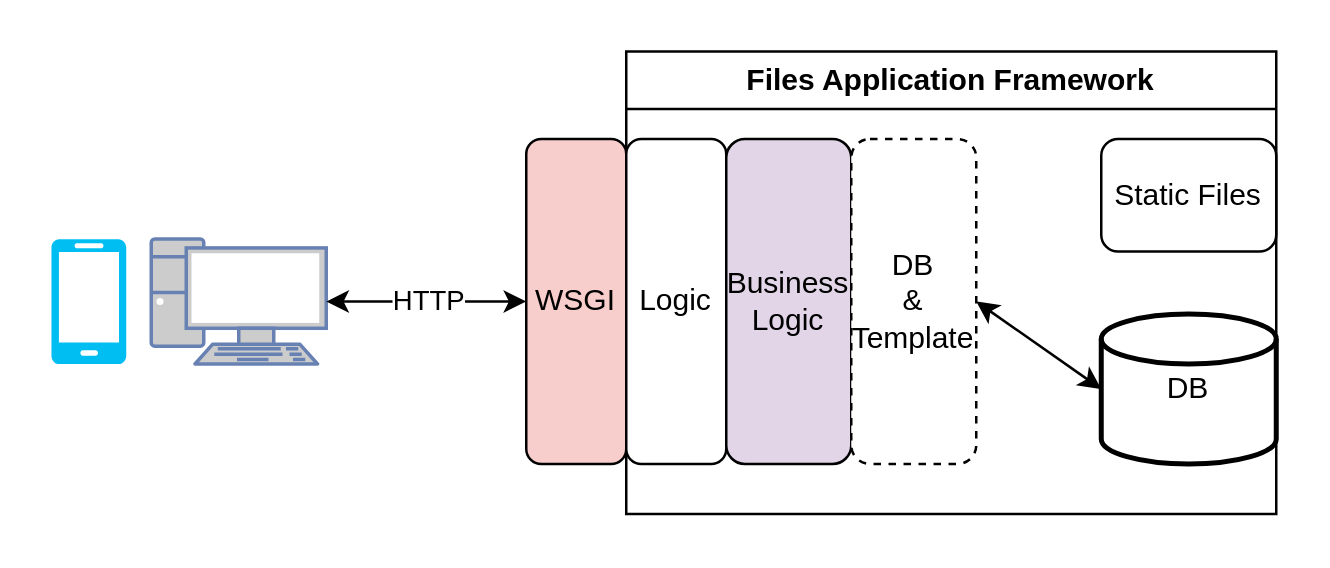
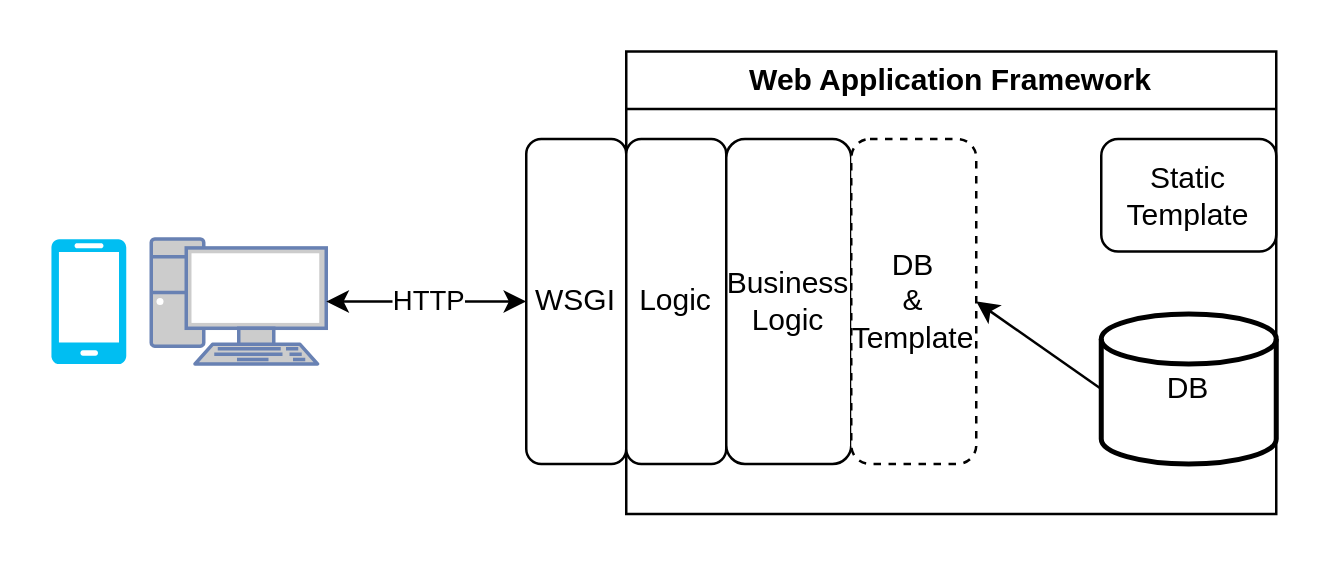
- <mxCell id="7" value="Files Application Framework" style="swimlane;whiteSpace=wrap;html=1;" vertex="1" parent="1"><mxGeometry x="250" y="20" width="260" height="185" as="geometry"><mxRectangle x="320" y="85" width="200" height="30" as="alternateBounds" /></mxGeometry></mxCell>
+ <mxCell id="7" value="Web Application Framework" style="swimlane;whiteSpace=wrap;html=1;" vertex="1" parent="1"><mxGeometry x="250" y="20" width="260" height="185" as="geometry"><mxRectangle x="320" y="85" width="200" height="30" as="alternateBounds" /></mxGeometry></mxCell>
- <mxCell id="12" value="Static Files" style="rounded=1;whiteSpace=wrap;html=1;" vertex="1" parent="7"><mxGeometry x="190" y="35" width="70" height="45" as="geometry" /></mxCell>
+ <mxCell id="12" value="Static Template" style="rounded=1;whiteSpace=wrap;html=1;" vertex="1" parent="7"><mxGeometry x="190" y="35" width="70" height="45" as="geometry" /></mxCell>
- <mxCell id="4" value="WSGI" style="rounded=1;whiteSpace=wrap;html=1;fillColor=#f8cecc;" vertex="1" parent="1"><mxGeometry x="210" y="55" width="40" height="130" as="geometry" /></mxCell>
+ <mxCell id="4" value="WSGI" style="rounded=1;whiteSpace=wrap;html=1;" vertex="1" parent="1"><mxGeometry x="210" y="55" width="40" height="130" as="geometry" /></mxCell>
- <mxCell id="9" value="Business Logic" style="rounded=1;whiteSpace=wrap;html=1;fillColor=#e1d5e7;" vertex="1" parent="7"><mxGeometry x="40" y="35" width="50" height="130" as="geometry" /></mxCell>
+ <mxCell id="9" value="Business Logic" style="rounded=1;whiteSpace=wrap;html=1;" vertex="1" parent="7"><mxGeometry x="40" y="35" width="50" height="130" as="geometry" /></mxCell>
- <mxCell id="13" value="" style="endArrow=classic;startArrow=classic;html=1;rounded=0;exitX=1;exitY=0.5;exitDx=0;exitDy=0;entryX=0;entryY=0.5;entryDx=0;entryDy=0;entryPerimeter=0;" edge="1" parent="7" source="10" target="11"><mxGeometry width="50" height="50" relative="1" as="geometry"><mxPoint x="150" y="305" as="sourcePoint" /><mxPoint x="200" y="255" as="targetPoint" /></mxGeometry></mxCell>
+ <mxCell id="13" value="" style="endArrow=none;startArrow=classic;html=1;rounded=0;exitX=1;exitY=0.5;exitDx=0;exitDy=0;entryX=0;entryY=0.5;entryDx=0;entryDy=0;entryPerimeter=0;" edge="1" parent="7" source="10" target="11"><mxGeometry width="50" height="50" relative="1" as="geometry"><mxPoint x="150" y="305" as="sourcePoint" /><mxPoint x="200" y="255" as="targetPoint" /></mxGeometry></mxCell>
